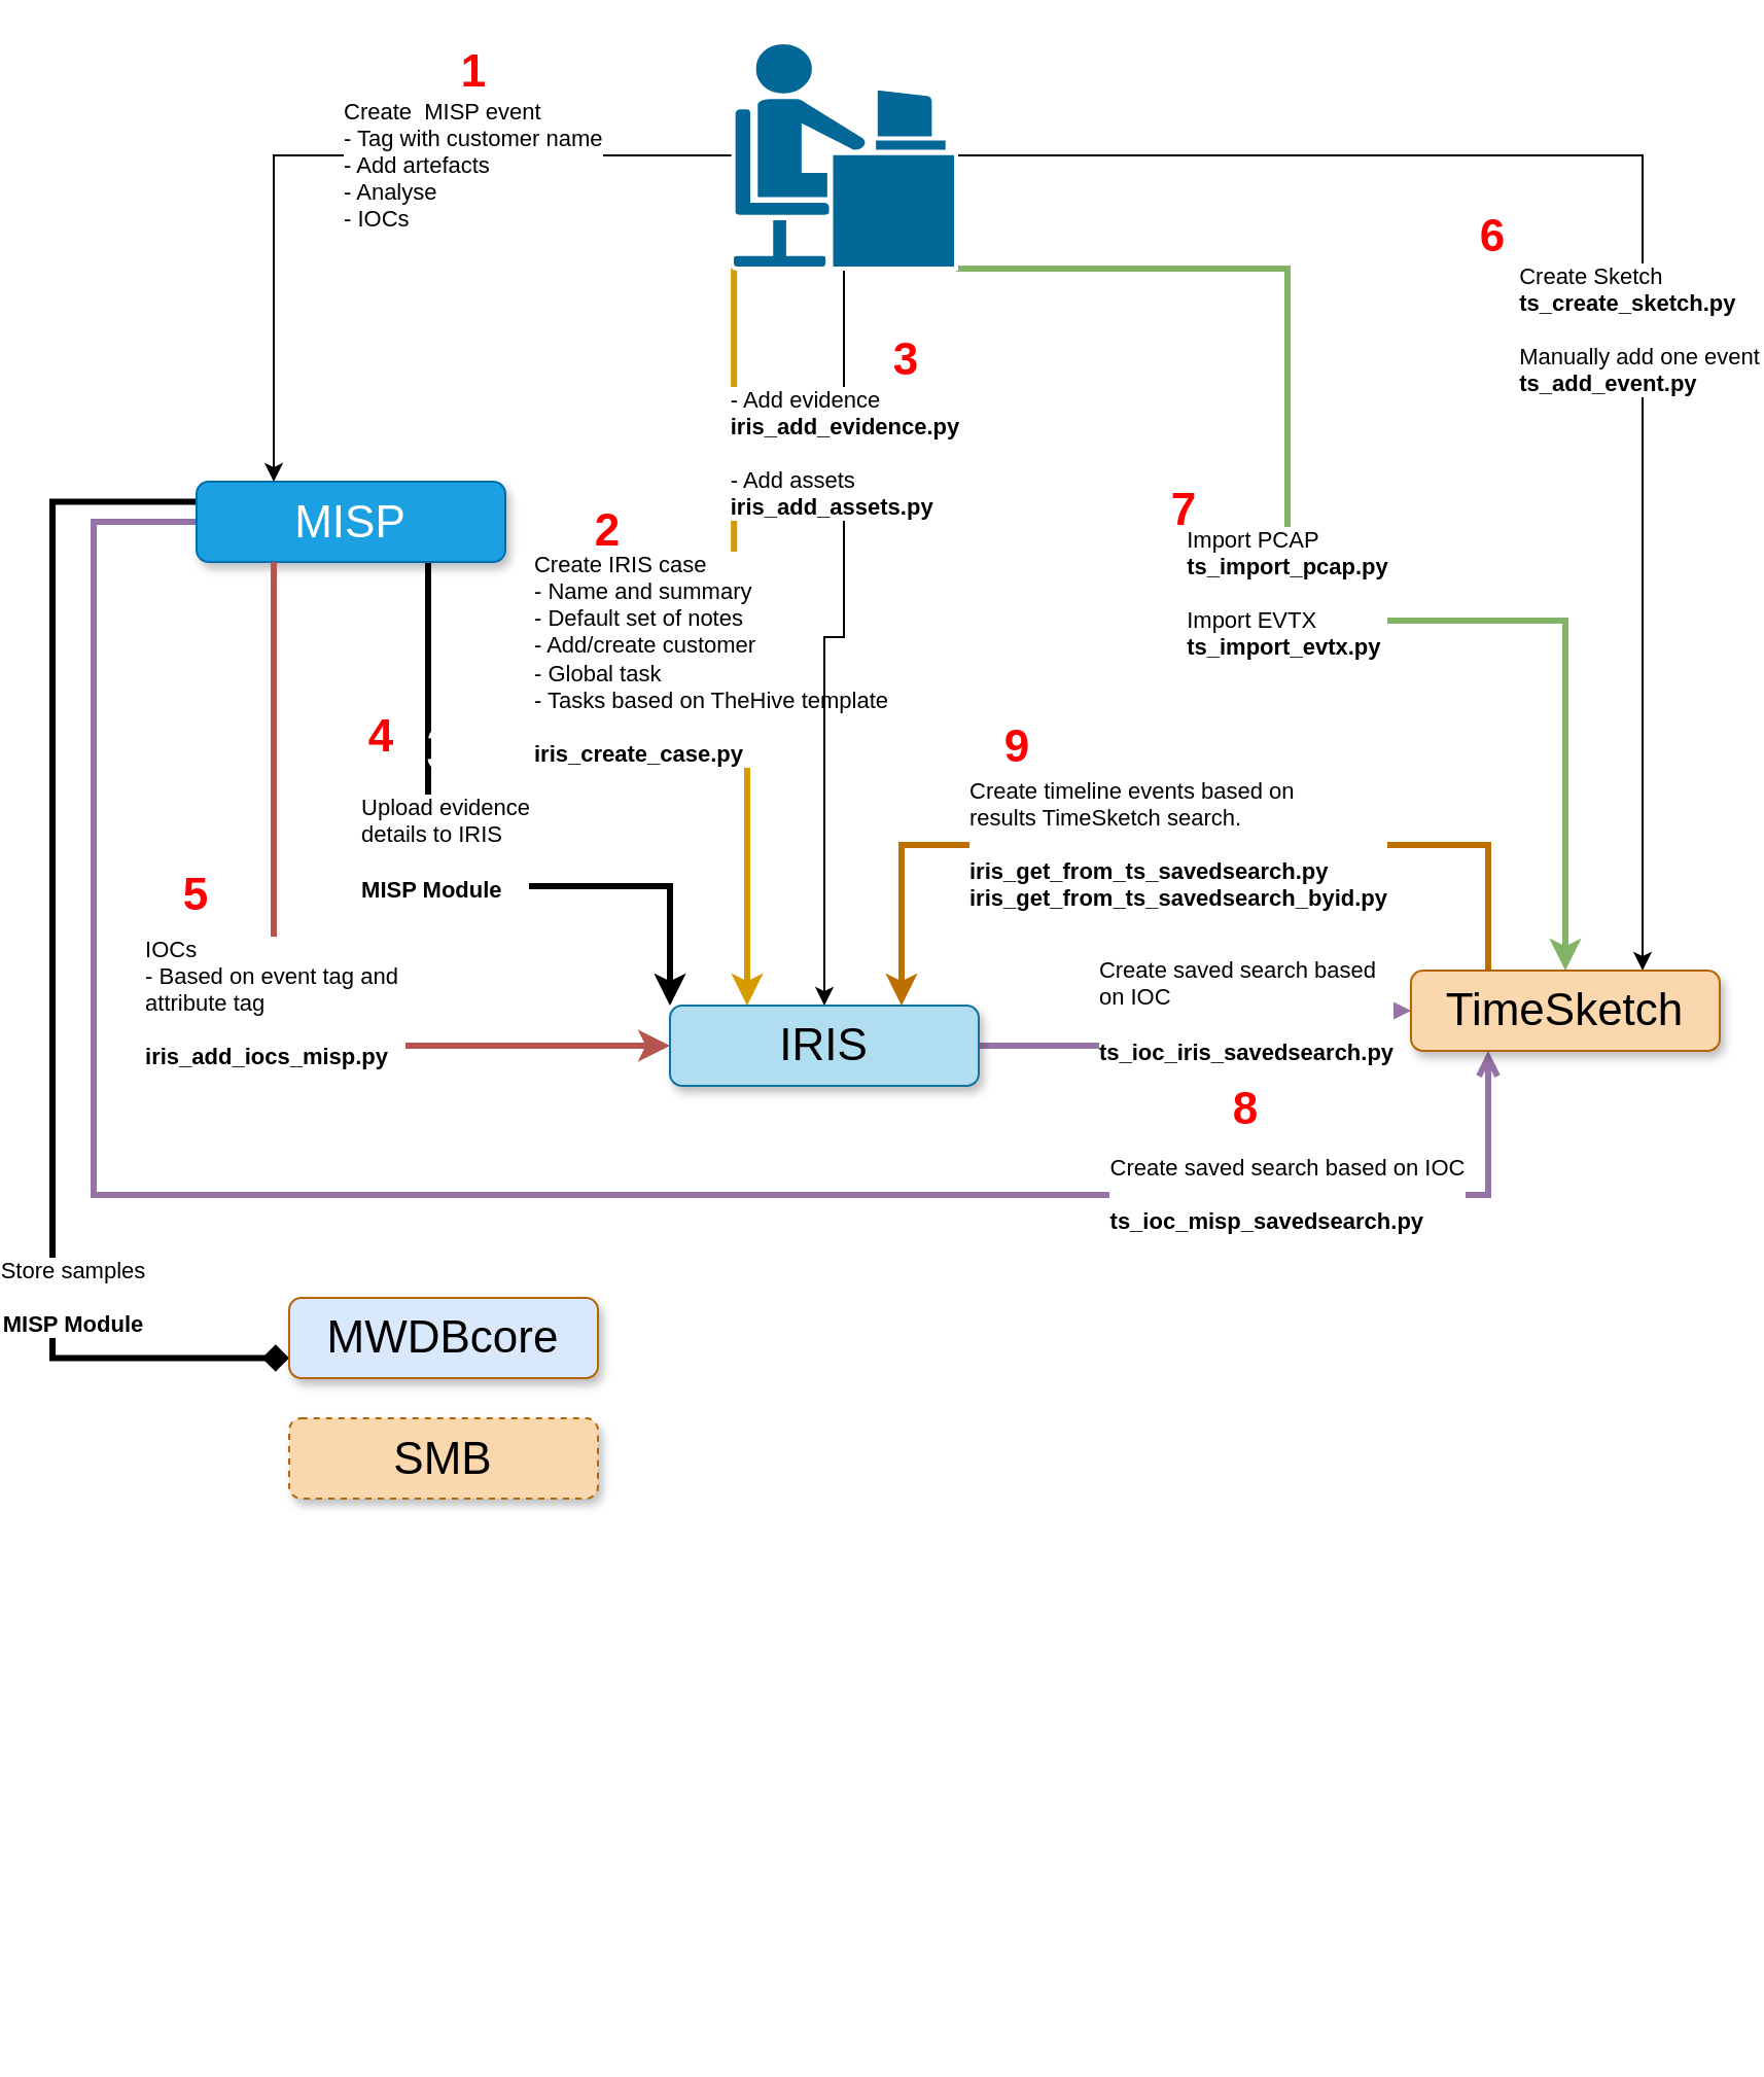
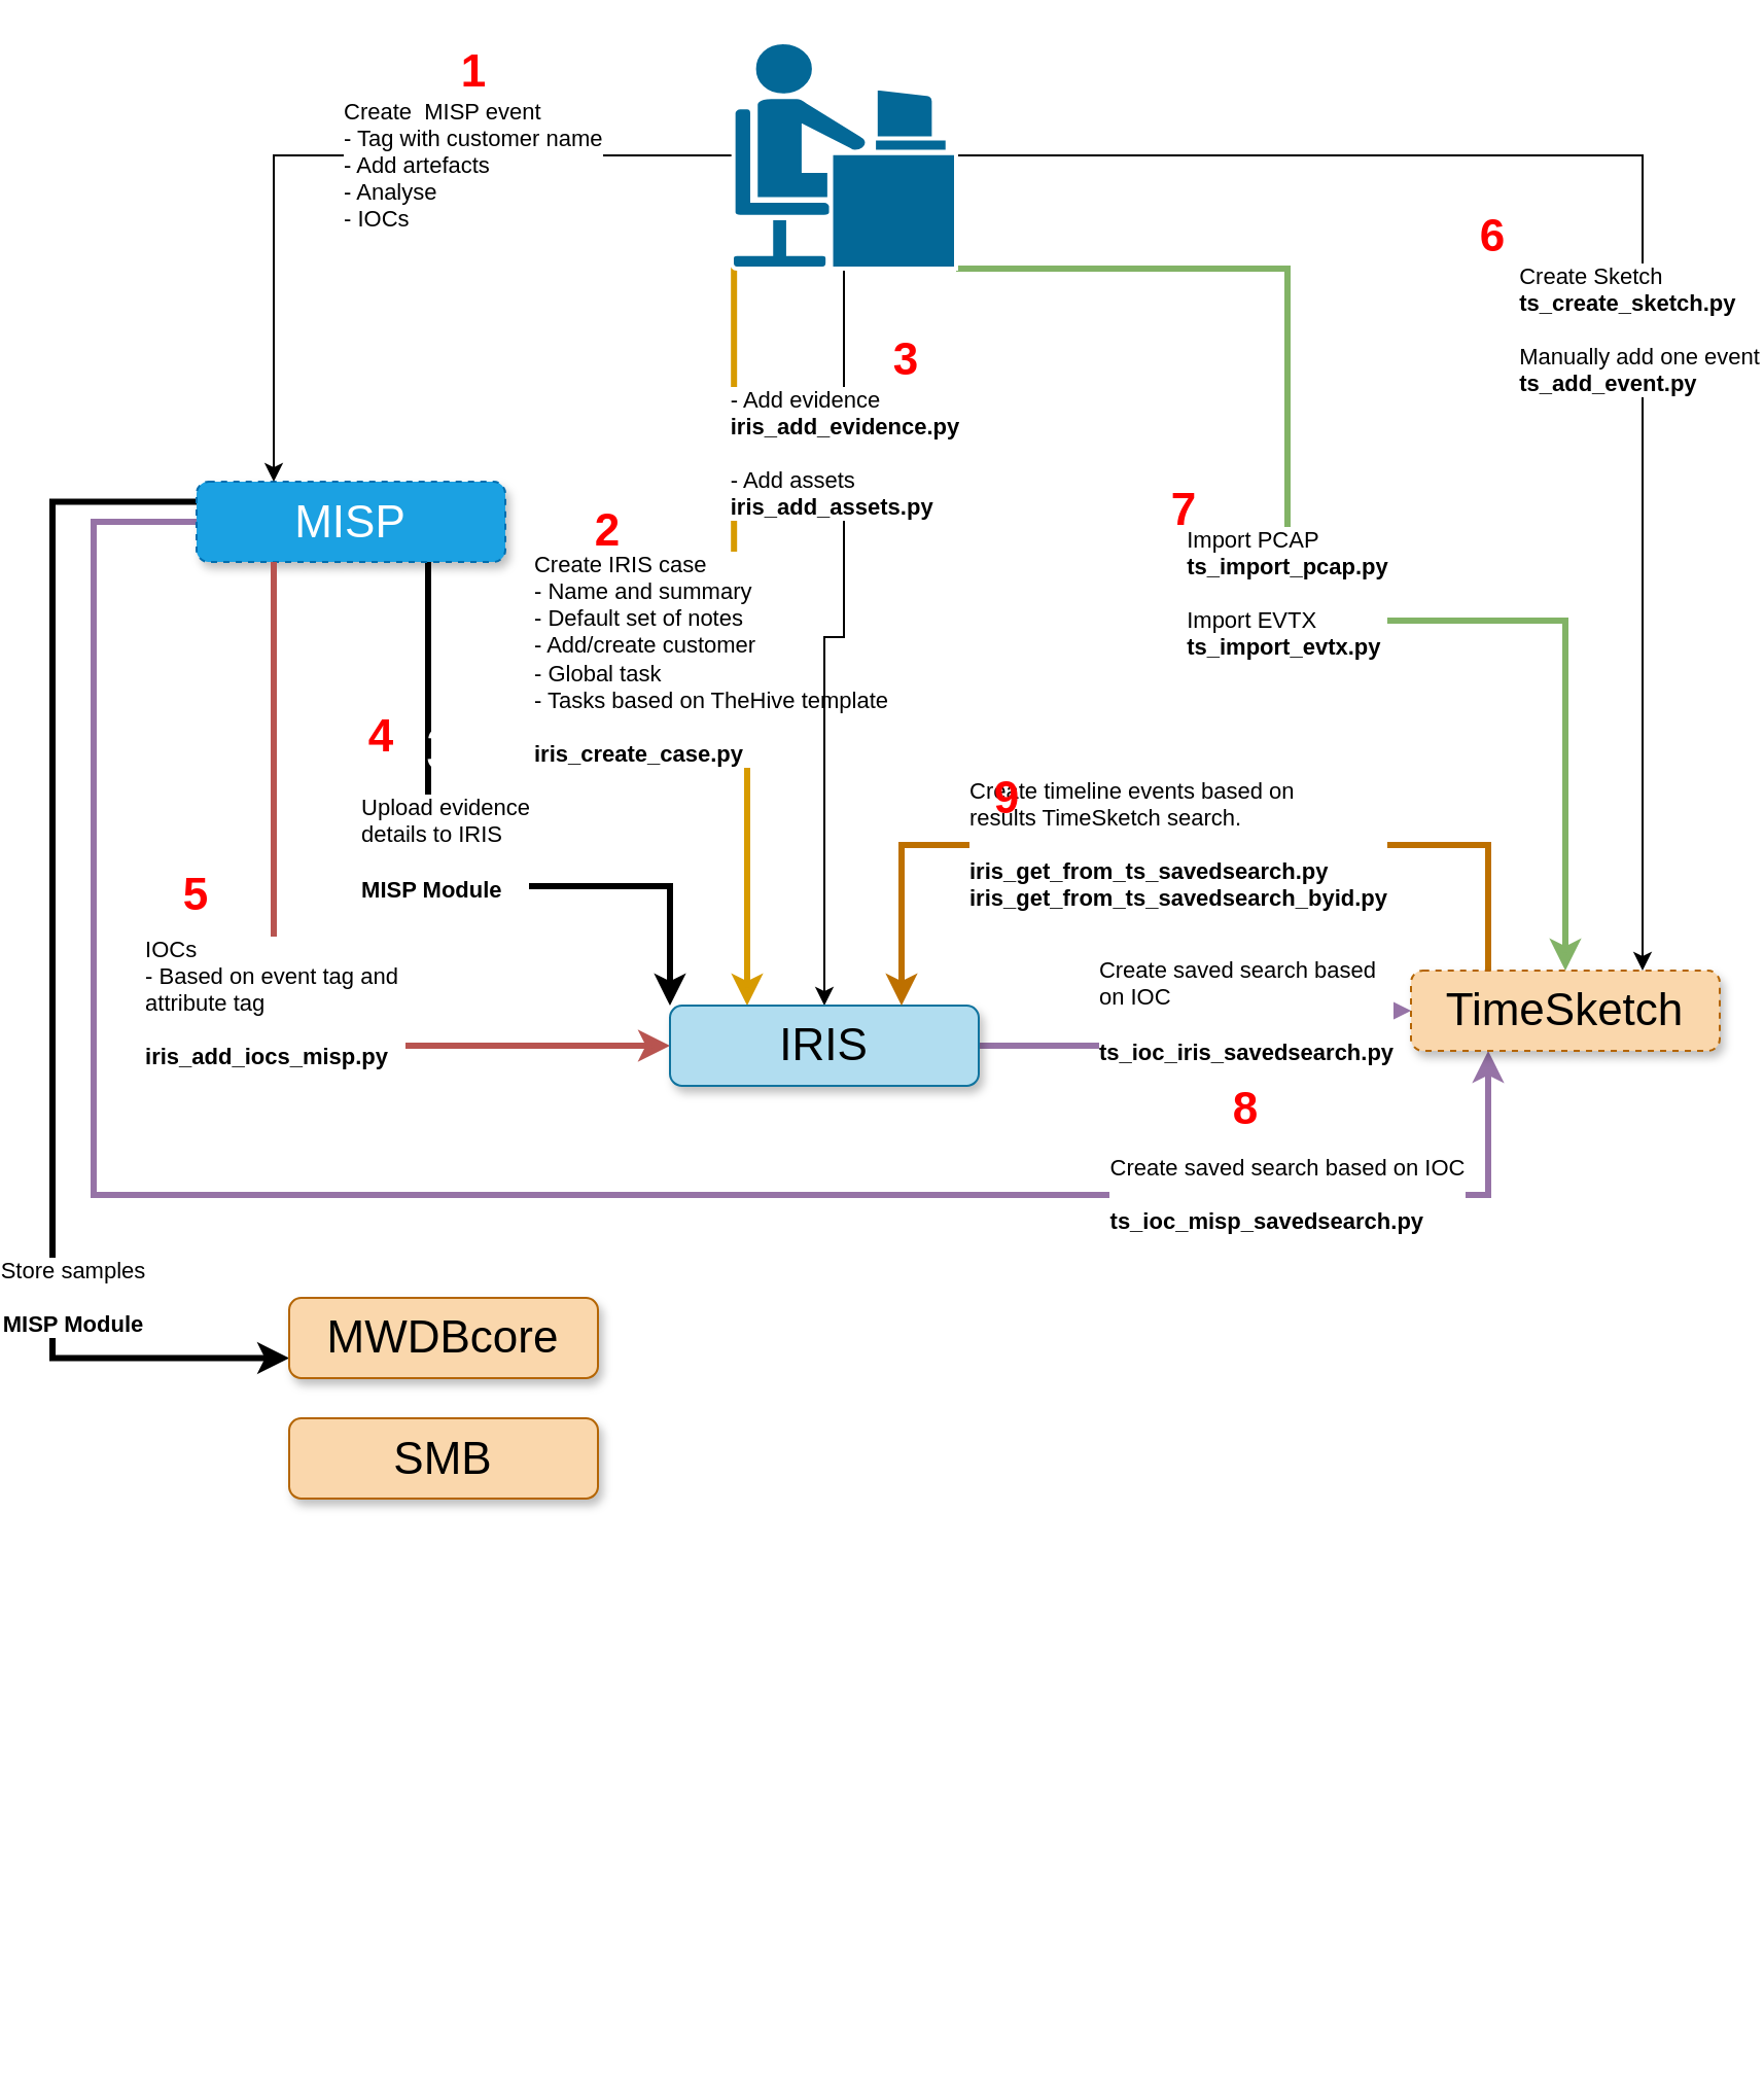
- <mxCell id="2" value="&lt;div style=&quot;text-align: left&quot;&gt;Create saved search based on IOC&lt;/div&gt;&lt;div style=&quot;text-align: left&quot;&gt;&lt;br&gt;&lt;/div&gt;&lt;b&gt;&lt;div style=&quot;text-align: left&quot;&gt;&lt;b&gt;ts_ioc_misp_savedsearch.py&lt;/b&gt;&lt;/div&gt;&lt;/b&gt;" style="edgeStyle=orthogonalEdgeStyle;rounded=0;orthogonalLoop=1;jettySize=auto;html=1;exitX=0;exitY=0.5;exitDx=0;exitDy=0;entryX=0.25;entryY=1;entryDx=0;entryDy=0;fontSize=11;strokeWidth=3;fillColor=#e1d5e7;strokeColor=#9673a6;endArrow=open;" edge="1" parent="1" source="5" target="30"><mxGeometry x="0.702" relative="1" as="geometry"><Array as="points"><mxPoint x="40" y="253" /><mxPoint x="40" y="580" /><mxPoint x="718" y="580" /></Array><mxPoint as="offset" /></mxGeometry></mxCell>
+ <mxCell id="2" value="&lt;div style=&quot;text-align: left&quot;&gt;Create saved search based on IOC&lt;/div&gt;&lt;div style=&quot;text-align: left&quot;&gt;&lt;br&gt;&lt;/div&gt;&lt;b&gt;&lt;div style=&quot;text-align: left&quot;&gt;&lt;b&gt;ts_ioc_misp_savedsearch.py&lt;/b&gt;&lt;/div&gt;&lt;/b&gt;" style="edgeStyle=orthogonalEdgeStyle;rounded=0;orthogonalLoop=1;jettySize=auto;html=1;exitX=0;exitY=0.5;exitDx=0;exitDy=0;entryX=0.25;entryY=1;entryDx=0;entryDy=0;fontSize=11;strokeWidth=3;fillColor=#e1d5e7;strokeColor=#9673a6;" edge="1" parent="1" source="5" target="30"><mxGeometry x="0.702" relative="1" as="geometry"><Array as="points"><mxPoint x="40" y="253" /><mxPoint x="40" y="580" /><mxPoint x="718" y="580" /></Array><mxPoint as="offset" /></mxGeometry></mxCell>
- <mxCell id="5" value="&lt;font style=&quot;font-size: 22px&quot;&gt;MISP&lt;/font&gt;" style="rounded=1;whiteSpace=wrap;html=1;strokeColor=#006EAF;strokeWidth=1;fillColor=#1ba1e2;fontSize=13;fontColor=#ffffff;align=center;gradientDirection=east;verticalAlign=top;shadow=1;" parent="1" vertex="1"><mxGeometry x="90" y="233.5" width="150" height="39" as="geometry" /></mxCell>
+ <mxCell id="5" value="&lt;font style=&quot;font-size: 22px&quot;&gt;MISP&lt;/font&gt;" style="rounded=1;whiteSpace=wrap;html=1;strokeColor=#006EAF;strokeWidth=1;fillColor=#1ba1e2;fontSize=13;fontColor=#ffffff;align=center;gradientDirection=east;verticalAlign=top;shadow=1;dashed=1;" parent="1" vertex="1"><mxGeometry x="90" y="233.5" width="150" height="39" as="geometry" /></mxCell>
- <mxCell id="41" value="&lt;font color=&quot;#ff0000&quot;&gt;&lt;b&gt;9&lt;/b&gt;&lt;/font&gt;" style="text;html=1;strokeColor=none;fillColor=none;align=center;verticalAlign=middle;whiteSpace=wrap;rounded=0;fontSize=22;fontColor=#FFB570;" vertex="1" parent="1"><mxGeometry x="459" y="348" width="60" height="30" as="geometry" /></mxCell>
+ <mxCell id="41" value="&lt;font color=&quot;#ff0000&quot;&gt;&lt;b&gt;9&lt;/b&gt;&lt;/font&gt;" style="text;html=1;strokeColor=none;fillColor=none;align=center;verticalAlign=middle;whiteSpace=wrap;rounded=0;fontSize=22;fontColor=#FFB570;" vertex="1" parent="1"><mxGeometry x="454" y="373" width="60" height="30" as="geometry" /></mxCell>
- <mxCell id="30" value="&lt;font style=&quot;font-size: 22px&quot;&gt;TimeSketch&lt;/font&gt;" style="rounded=1;whiteSpace=wrap;html=1;strokeColor=#b46504;strokeWidth=1;fillColor=#fad7ac;fontSize=13;align=center;gradientDirection=east;verticalAlign=top;shadow=1;" vertex="1" parent="1"><mxGeometry x="680" y="471" width="150" height="39" as="geometry" /></mxCell>
+ <mxCell id="30" value="&lt;font style=&quot;font-size: 22px&quot;&gt;TimeSketch&lt;/font&gt;" style="rounded=1;whiteSpace=wrap;html=1;strokeColor=#b46504;strokeWidth=1;fillColor=#fad7ac;fontSize=13;align=center;gradientDirection=east;verticalAlign=top;shadow=1;dashed=1;" vertex="1" parent="1"><mxGeometry x="680" y="471" width="150" height="39" as="geometry" /></mxCell>
- <mxCell id="32" value="&lt;font style=&quot;font-size: 22px&quot;&gt;MWDBcore&lt;/font&gt;" style="rounded=1;whiteSpace=wrap;html=1;strokeColor=#b46504;strokeWidth=1;fillColor=#dae8fc;fontSize=13;align=center;gradientDirection=east;verticalAlign=top;shadow=1;" vertex="1" parent="1"><mxGeometry x="135" y="630" width="150" height="39" as="geometry" /></mxCell>
+ <mxCell id="32" value="&lt;font style=&quot;font-size: 22px&quot;&gt;MWDBcore&lt;/font&gt;" style="rounded=1;whiteSpace=wrap;html=1;strokeColor=#b46504;strokeWidth=1;fillColor=#fad7ac;fontSize=13;align=center;gradientDirection=east;verticalAlign=top;shadow=1;" vertex="1" parent="1"><mxGeometry x="135" y="630" width="150" height="39" as="geometry" /></mxCell>
- <mxCell id="4" value="Store samples&lt;br&gt;&lt;br&gt;&lt;b&gt;MISP Module&lt;/b&gt;" style="edgeStyle=orthogonalEdgeStyle;rounded=0;orthogonalLoop=1;jettySize=auto;html=1;exitX=0;exitY=0.25;exitDx=0;exitDy=0;entryX=0;entryY=0.75;entryDx=0;entryDy=0;fontSize=11;fontColor=#000000;strokeWidth=3;endArrow=diamond;" edge="1" parent="1" source="5" target="32"><mxGeometry x="0.52" y="10" relative="1" as="geometry"><Array as="points"><mxPoint x="20" y="243" /><mxPoint x="20" y="659" /></Array><mxPoint as="offset" /></mxGeometry></mxCell>
+ <mxCell id="4" value="Store samples&lt;br&gt;&lt;br&gt;&lt;b&gt;MISP Module&lt;/b&gt;" style="edgeStyle=orthogonalEdgeStyle;rounded=0;orthogonalLoop=1;jettySize=auto;html=1;exitX=0;exitY=0.25;exitDx=0;exitDy=0;entryX=0;entryY=0.75;entryDx=0;entryDy=0;fontSize=11;fontColor=#000000;strokeWidth=3;" edge="1" parent="1" source="5" target="32"><mxGeometry x="0.52" y="10" relative="1" as="geometry"><Array as="points"><mxPoint x="20" y="243" /><mxPoint x="20" y="659" /></Array><mxPoint as="offset" /></mxGeometry></mxCell>
- <mxCell id="33" value="&lt;font style=&quot;font-size: 22px&quot;&gt;SMB&lt;/font&gt;" style="rounded=1;whiteSpace=wrap;html=1;strokeColor=#b46504;strokeWidth=1;fillColor=#fad7ac;fontSize=13;align=center;gradientDirection=east;verticalAlign=top;shadow=1;dashed=1;" vertex="1" parent="1"><mxGeometry x="135" y="688.5" width="150" height="39" as="geometry" /></mxCell>
+ <mxCell id="33" value="&lt;font style=&quot;font-size: 22px&quot;&gt;SMB&lt;/font&gt;" style="rounded=1;whiteSpace=wrap;html=1;strokeColor=#b46504;strokeWidth=1;fillColor=#fad7ac;fontSize=13;align=center;gradientDirection=east;verticalAlign=top;shadow=1;" vertex="1" parent="1"><mxGeometry x="135" y="688.5" width="150" height="39" as="geometry" /></mxCell>
